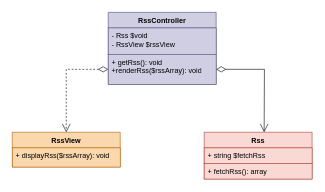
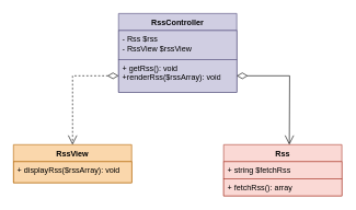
- <mxCell id="3" value="- Rss $void&lt;div&gt;- RssView $rssView&lt;/div&gt;" style="text;strokeColor=#56517e;fillColor=#d0cee2;align=left;verticalAlign=top;spacingLeft=4;spacingRight=4;overflow=hidden;rotatable=0;points=[[0,0.5],[1,0.5]];portConstraint=eastwest;whiteSpace=wrap;html=1;" vertex="1" parent="2"><mxGeometry y="26" width="180" height="44" as="geometry" /></mxCell>
+ <mxCell id="3" value="- Rss $rss&lt;div&gt;- RssView $rssView&lt;/div&gt;" style="text;strokeColor=#56517e;fillColor=#d0cee2;align=left;verticalAlign=top;spacingLeft=4;spacingRight=4;overflow=hidden;rotatable=0;points=[[0,0.5],[1,0.5]];portConstraint=eastwest;whiteSpace=wrap;html=1;" vertex="1" parent="2"><mxGeometry y="26" width="180" height="44" as="geometry" /></mxCell>
